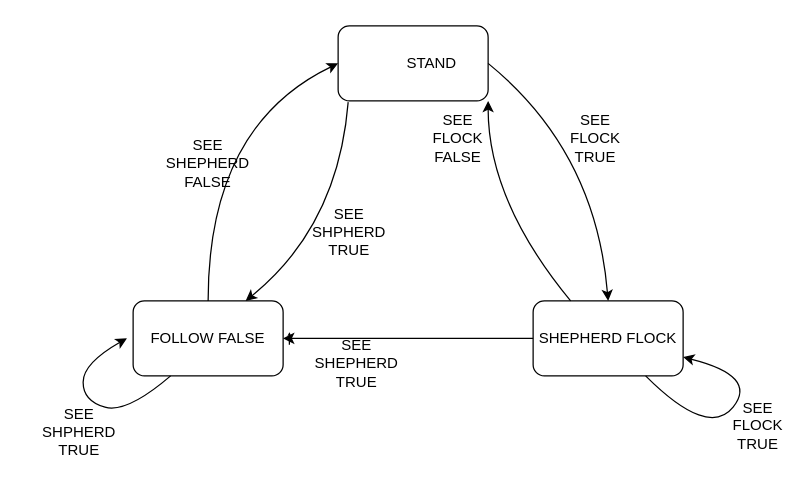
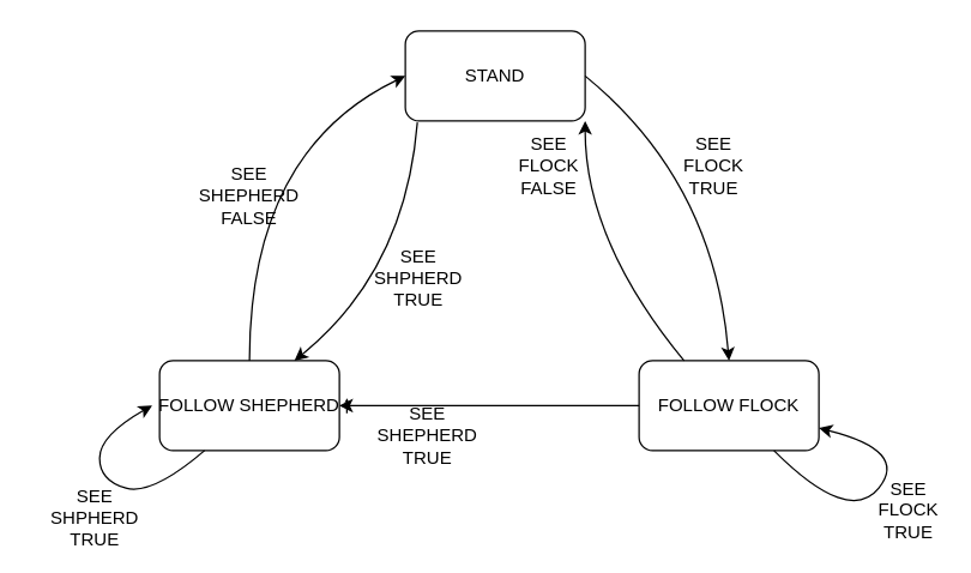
- <mxCell id="5" value="STAND" style="text;html=1;strokeColor=none;fillColor=none;align=center;verticalAlign=middle;whiteSpace=wrap;rounded=0;" vertex="1" parent="1"><mxGeometry x="325" y="40" width="40" height="20" as="geometry" /></mxCell>
+ <mxCell id="5" value="STAND" style="text;html=1;strokeColor=none;fillColor=none;align=center;verticalAlign=middle;whiteSpace=wrap;rounded=0;" vertex="1" parent="1"><mxGeometry x="310" y="40" width="40" height="20" as="geometry" /></mxCell>
- <mxCell id="6" value="FOLLOW FALSE" style="text;html=1;strokeColor=none;fillColor=none;align=center;verticalAlign=middle;whiteSpace=wrap;rounded=0;" vertex="1" parent="1"><mxGeometry x="101" y="260" width="130" height="20" as="geometry" /></mxCell>
+ <mxCell id="6" value="FOLLOW SHEPHERD" style="text;html=1;strokeColor=none;fillColor=none;align=center;verticalAlign=middle;whiteSpace=wrap;rounded=0;" vertex="1" parent="1"><mxGeometry x="101" y="260" width="130" height="20" as="geometry" /></mxCell>
- <mxCell id="7" value="SHEPHERD FLOCK" style="text;html=1;strokeColor=none;fillColor=none;align=center;verticalAlign=middle;whiteSpace=wrap;rounded=0;" vertex="1" parent="1"><mxGeometry x="426" y="260" width="120" height="20" as="geometry" /></mxCell>
+ <mxCell id="7" value="FOLLOW FLOCK" style="text;html=1;strokeColor=none;fillColor=none;align=center;verticalAlign=middle;whiteSpace=wrap;rounded=0;" vertex="1" parent="1"><mxGeometry x="426" y="260" width="120" height="20" as="geometry" /></mxCell>
